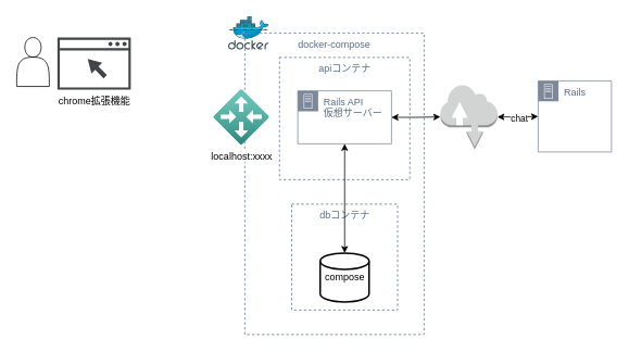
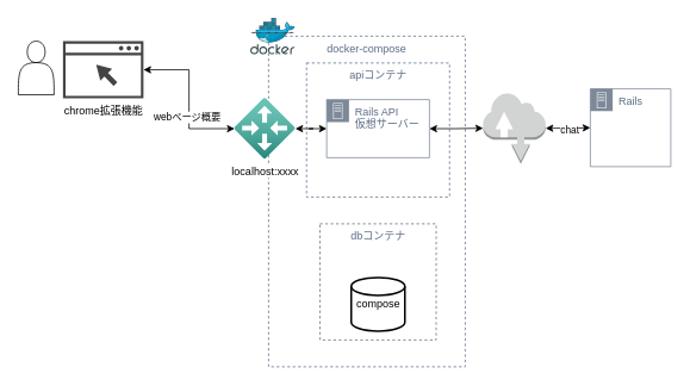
+ <mxCell id="4" style="edgeStyle=orthogonalEdgeStyle;rounded=0;orthogonalLoop=1;jettySize=auto;html=1;startArrow=classic;startFill=1;" edge="1" parent="1" source="6" target="7"><mxGeometry relative="1" as="geometry" /></mxCell>
+ <mxCell id="5" value="webページ概要" style="edgeLabel;html=1;align=center;verticalAlign=middle;resizable=0;points=[];" vertex="1" connectable="0" parent="4"><mxGeometry x="0.232" y="-3" relative="1" as="geometry"><mxPoint y="1" as="offset" /></mxGeometry></mxCell>
- <mxCell id="16" style="edgeStyle=orthogonalEdgeStyle;rounded=0;orthogonalLoop=1;jettySize=auto;html=1;startArrow=classic;startFill=1;" edge="1" parent="1" source="17" target="18"><mxGeometry relative="1" as="geometry" /></mxCell>
+ <mxCell id="16" style="edgeStyle=orthogonalEdgeStyle;rounded=0;orthogonalLoop=1;jettySize=auto;html=1;startArrow=classic;startFill=1;" edge="1" parent="1" source="17" target="7"><mxGeometry relative="1" as="geometry" /></mxCell>
